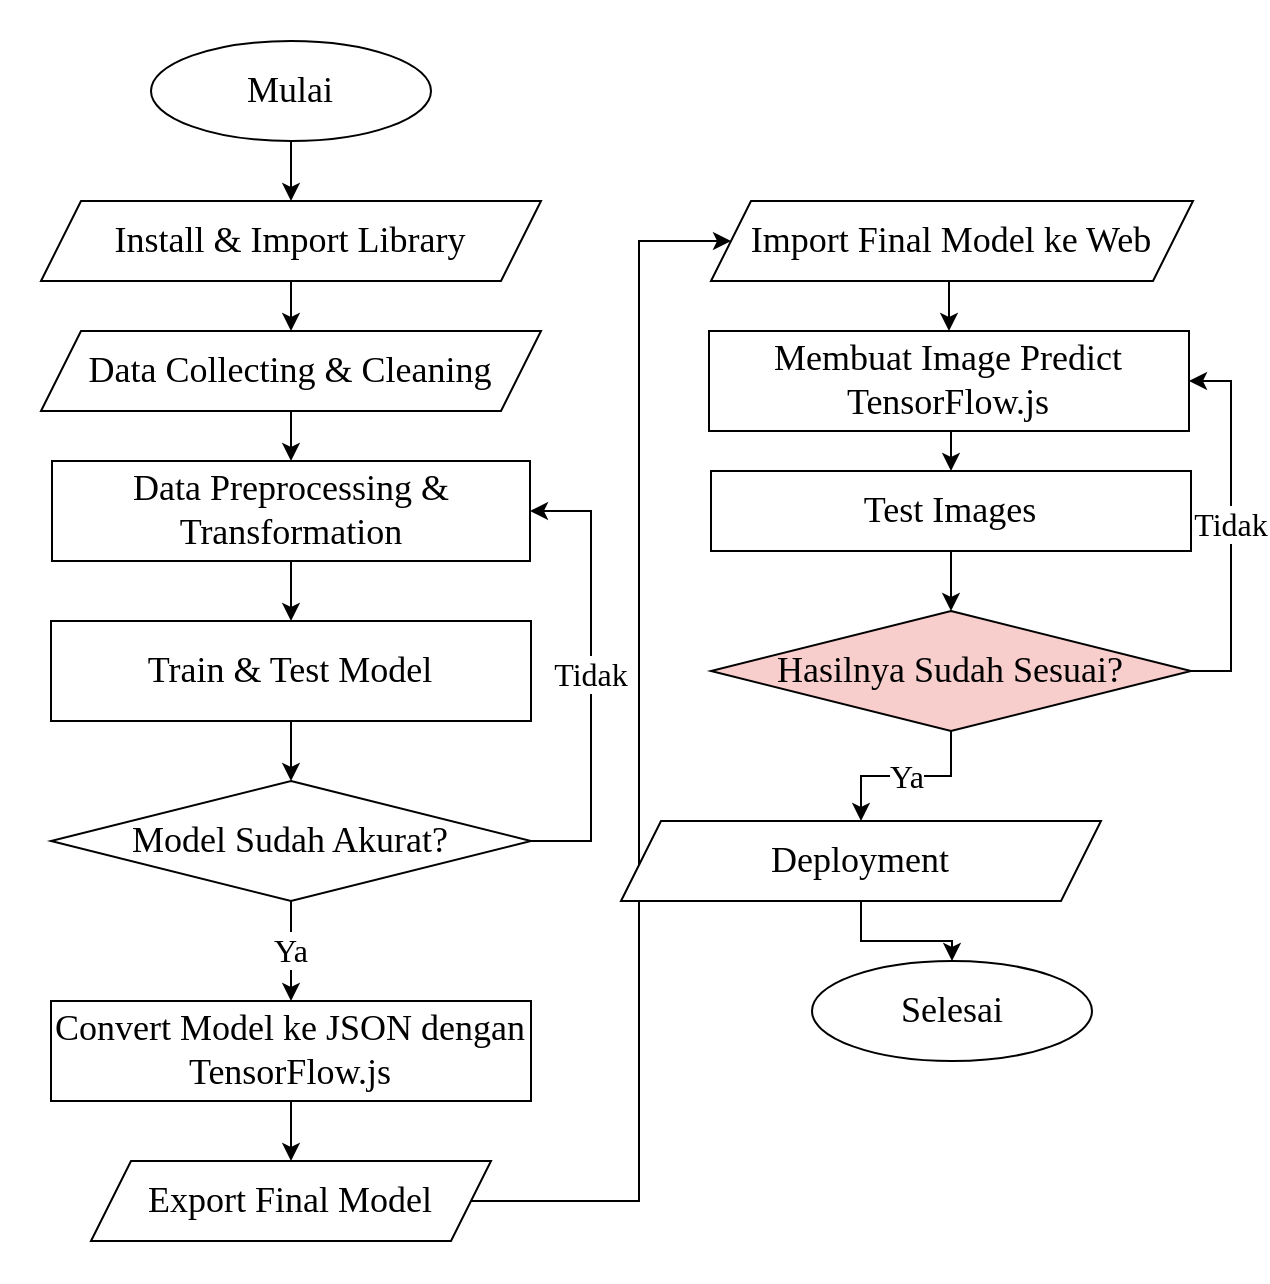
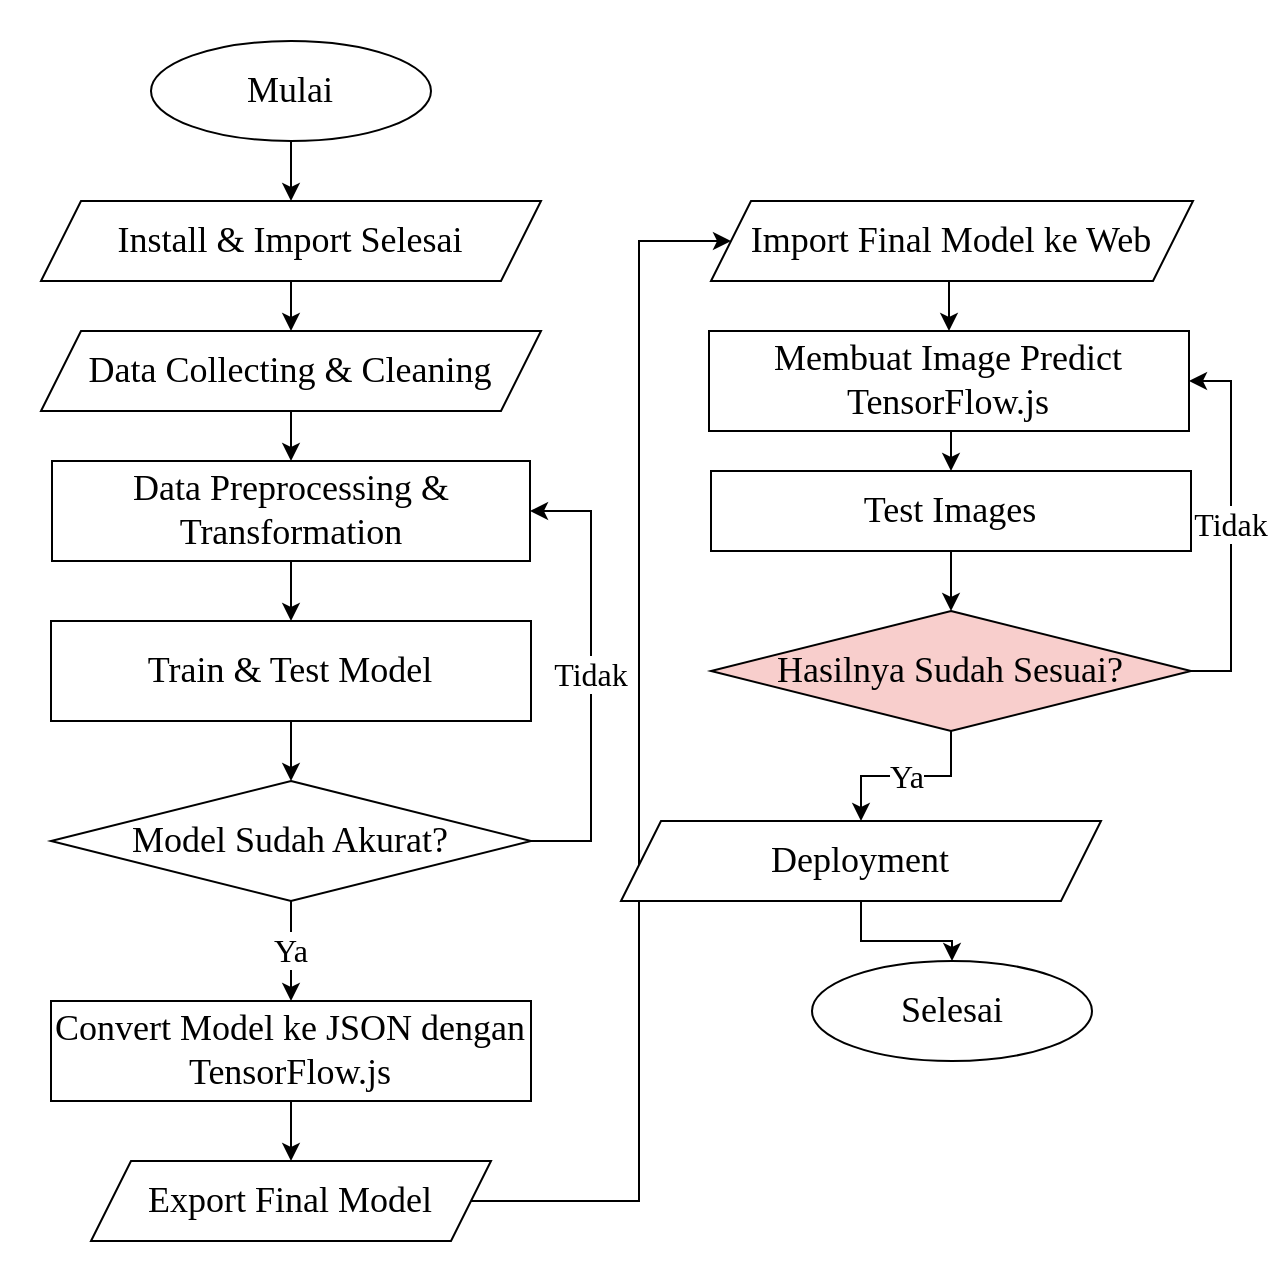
- <mxCell id="6" value="Install &amp;amp; Import Library" style="shape=parallelogram;perimeter=parallelogramPerimeter;whiteSpace=wrap;html=1;fixedSize=1;fontSize=18;fontFamily=Times New Roman;" vertex="1" parent="1"><mxGeometry x="20" y="100" width="250" height="40" as="geometry" /></mxCell>
+ <mxCell id="6" value="Install &amp;amp; Import Selesai" style="shape=parallelogram;perimeter=parallelogramPerimeter;whiteSpace=wrap;html=1;fixedSize=1;fontSize=18;fontFamily=Times New Roman;" vertex="1" parent="1"><mxGeometry x="20" y="100" width="250" height="40" as="geometry" /></mxCell>
